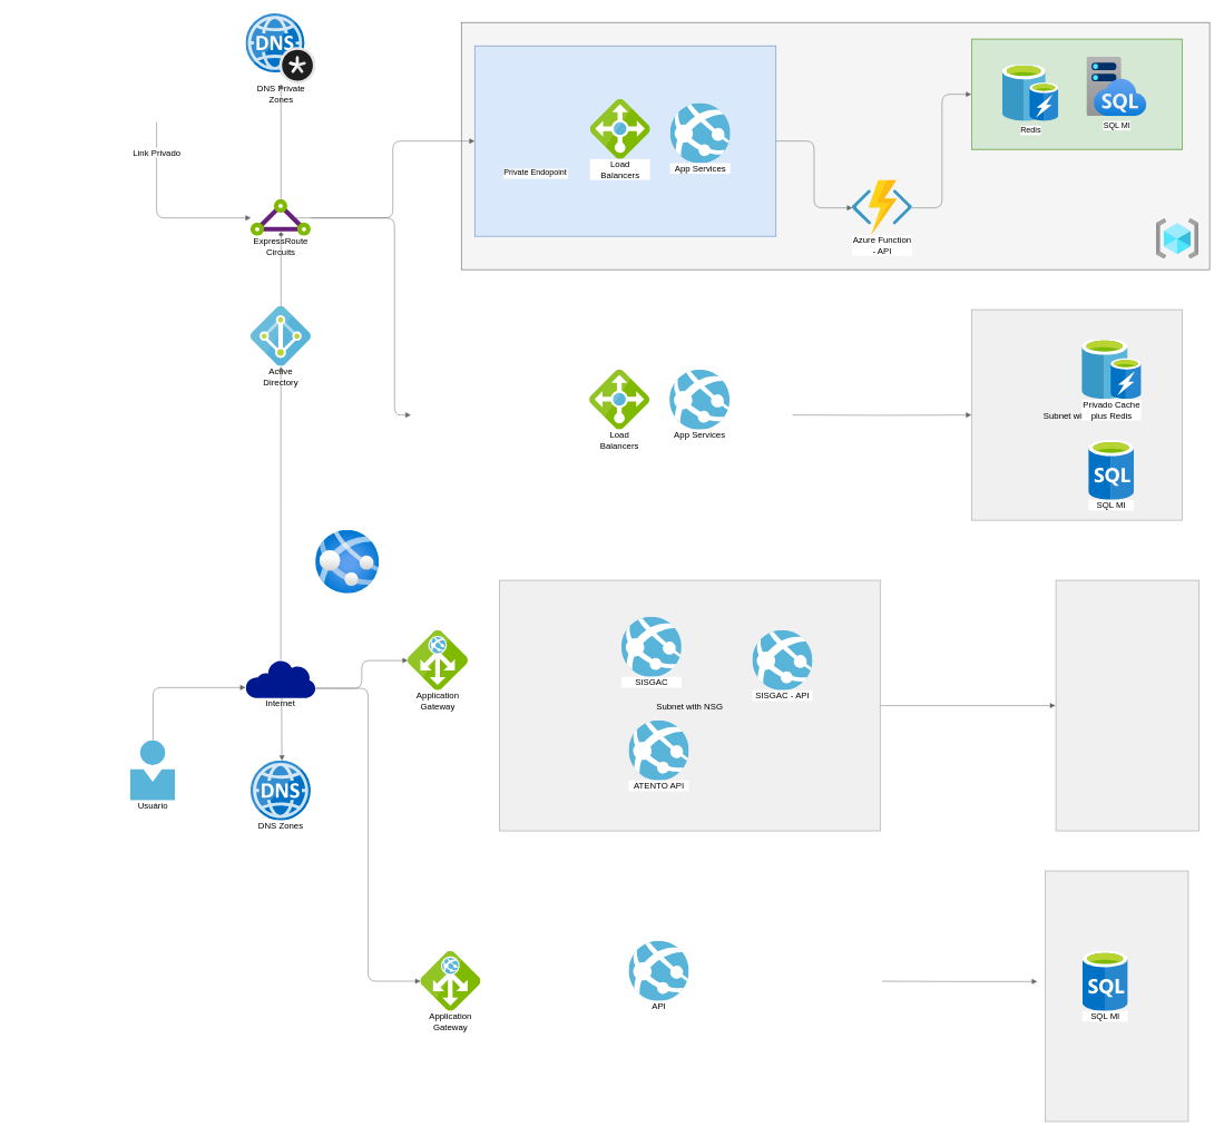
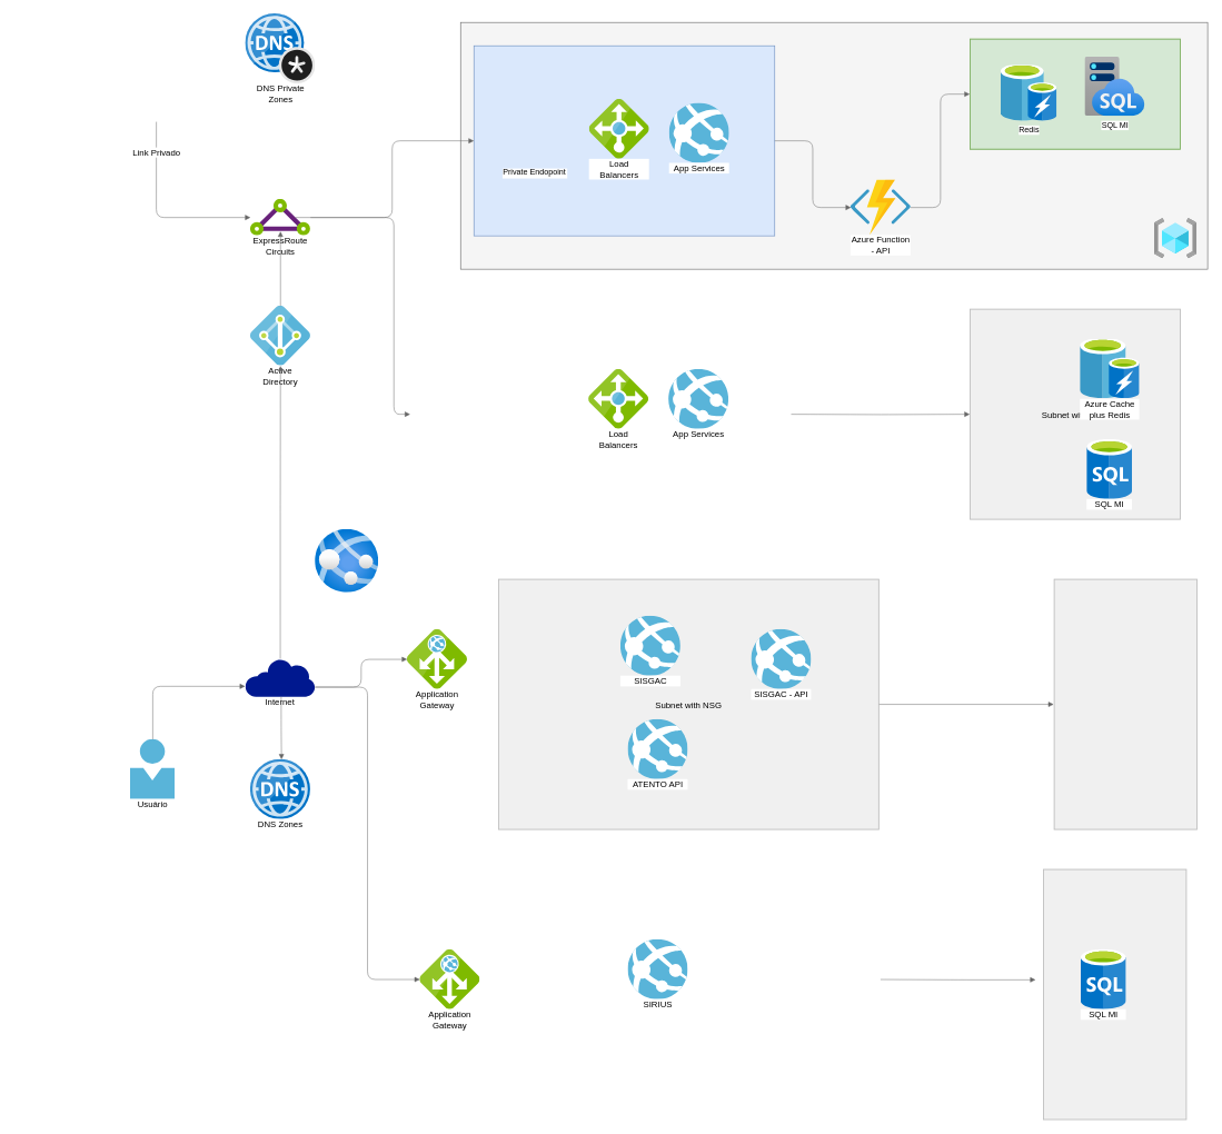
- <mxCell id="12" value="" style="html=1;jettySize=18;whiteSpace=wrap;fontSize=13;strokeColor=#666666;strokeOpacity=100;strokeWidth=0.8;rounded=1;arcSize=24;edgeStyle=orthogonalEdgeStyle;startArrow=none;;endArrow=block;endFill=1;;exitX=0.5;exitY=0;exitPerimeter=0;entryX=0.5;entryY=1;entryPerimeter=0;" edge="1" parent="1" source="5" target="11"><mxGeometry width="100" height="100" relative="1" as="geometry"><Array as="points" /></mxGeometry></mxCell>
- <mxCell id="10" value="" style="html=1;jettySize=18;whiteSpace=wrap;fontSize=13;strokeColor=#666666;strokeOpacity=100;strokeWidth=0.8;rounded=1;arcSize=24;edgeStyle=orthogonalEdgeStyle;startArrow=none;endArrow=diamond;endFill=1;exitX=0.5;exitY=0;exitPerimeter=0;entryX=0.5;entryY=0.879;entryPerimeter=0;" edge="1" parent="1" source="9" target="5"><mxGeometry width="100" height="100" relative="1" as="geometry"><Array as="points" /></mxGeometry></mxCell>
+ <mxCell id="10" value="" style="html=1;jettySize=18;whiteSpace=wrap;fontSize=13;strokeColor=#666666;strokeOpacity=100;strokeWidth=0.8;rounded=1;arcSize=24;edgeStyle=orthogonalEdgeStyle;startArrow=none;;endArrow=block;endFill=1;;exitX=0.5;exitY=0;exitPerimeter=0;entryX=0.5;entryY=0.879;entryPerimeter=0;" edge="1" parent="1" source="9" target="5"><mxGeometry width="100" height="100" relative="1" as="geometry"><Array as="points" /></mxGeometry></mxCell>
- <mxCell id="23" value="Privado Cache plus Redis" style="html=1;overflow=block;blockSpacing=1;whiteSpace=wrap;aspect=fixed;html=1;points=[];align=center;verticalAlign=top;image;image=img/lib/mscae/Cache_including_Redis.svg;whiteSpace=wrap;fontSize=13;spacing=0;strokeOpacity=100;fillColor=#59B4D9;strokeWidth=1.5;" vertex="1" parent="21"><mxGeometry x="165" y="45" width="89" height="90" as="geometry" /></mxCell>
+ <mxCell id="23" value="Azure Cache plus Redis" style="html=1;overflow=block;blockSpacing=1;whiteSpace=wrap;aspect=fixed;html=1;points=[];align=center;verticalAlign=top;image;image=img/lib/mscae/Cache_including_Redis.svg;whiteSpace=wrap;fontSize=13;spacing=0;strokeOpacity=100;fillColor=#59B4D9;strokeWidth=1.5;" vertex="1" parent="21"><mxGeometry x="165" y="45" width="89" height="90" as="geometry" /></mxCell>
- <mxCell id="45" value="API" style="html=1;overflow=block;blockSpacing=1;whiteSpace=wrap;aspect=fixed;html=1;points=[];align=center;verticalAlign=top;image;image=img/lib/mscae/App_Services.svg;whiteSpace=wrap;fontSize=13;spacing=0;strokeOpacity=100;fillColor=#59b4d9;strokeWidth=1.5;" vertex="1" parent="1"><mxGeometry x="941" y="1408" width="90" height="90" as="geometry" /></mxCell>
+ <mxCell id="45" value="SIRIUS" style="html=1;overflow=block;blockSpacing=1;whiteSpace=wrap;aspect=fixed;html=1;points=[];align=center;verticalAlign=top;image;image=img/lib/mscae/App_Services.svg;whiteSpace=wrap;fontSize=13;spacing=0;strokeOpacity=100;fillColor=#59b4d9;strokeWidth=1.5;" vertex="1" parent="1"><mxGeometry x="941" y="1408" width="90" height="90" as="geometry" /></mxCell>
